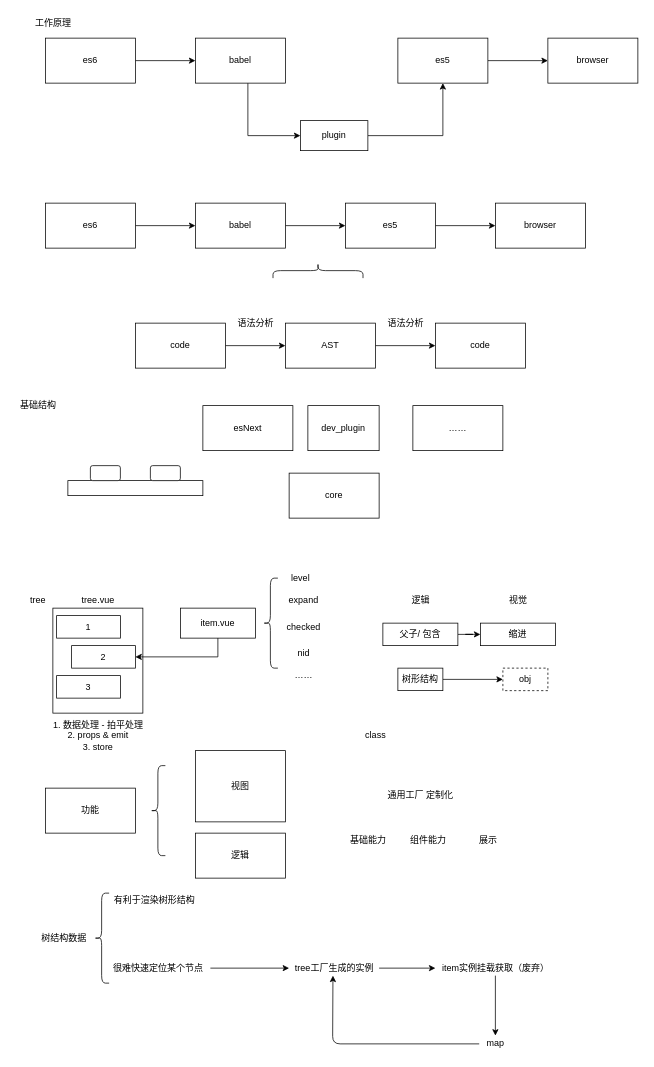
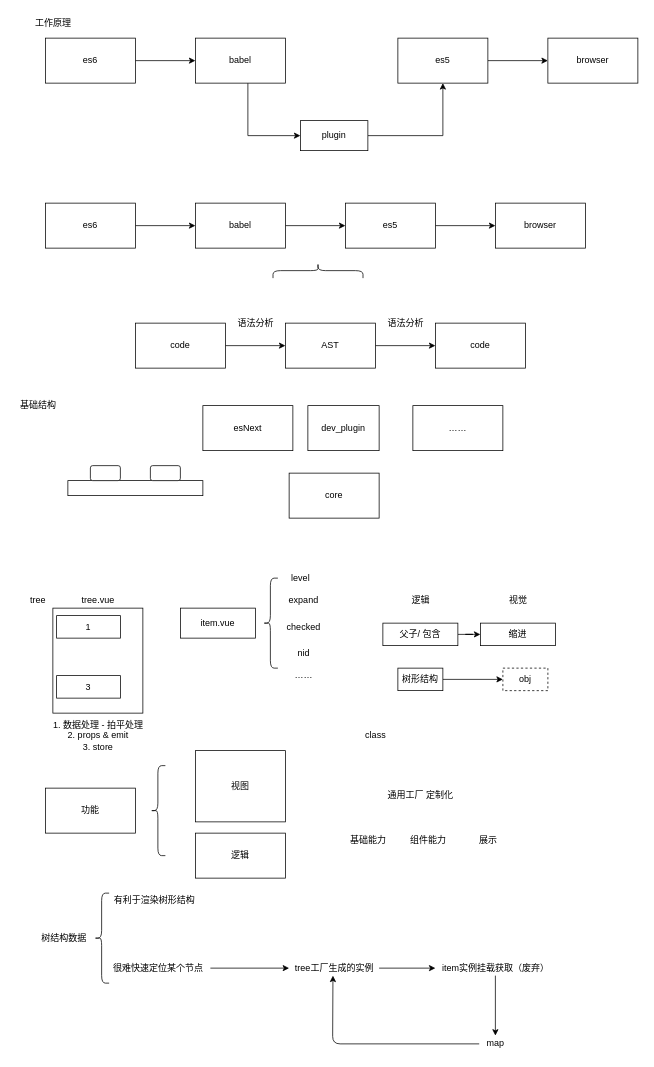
- <mxCell id="39" value="2" style="rounded=0;whiteSpace=wrap;html=1;" vertex="1" parent="1"><mxGeometry x="95" y="860" width="85" height="30" as="geometry" /></mxCell>
- <mxCell id="51" value="" style="endArrow=classic;html=1;rounded=0;exitX=0.5;exitY=1;exitDx=0;exitDy=0;" edge="1" parent="1" source="50" target="39"><mxGeometry width="50" height="50" relative="1" as="geometry"><mxPoint x="330" y="900" as="sourcePoint" /><mxPoint x="380" y="850" as="targetPoint" /><Array as="points"><mxPoint x="290" y="875" /></Array></mxGeometry></mxCell>
